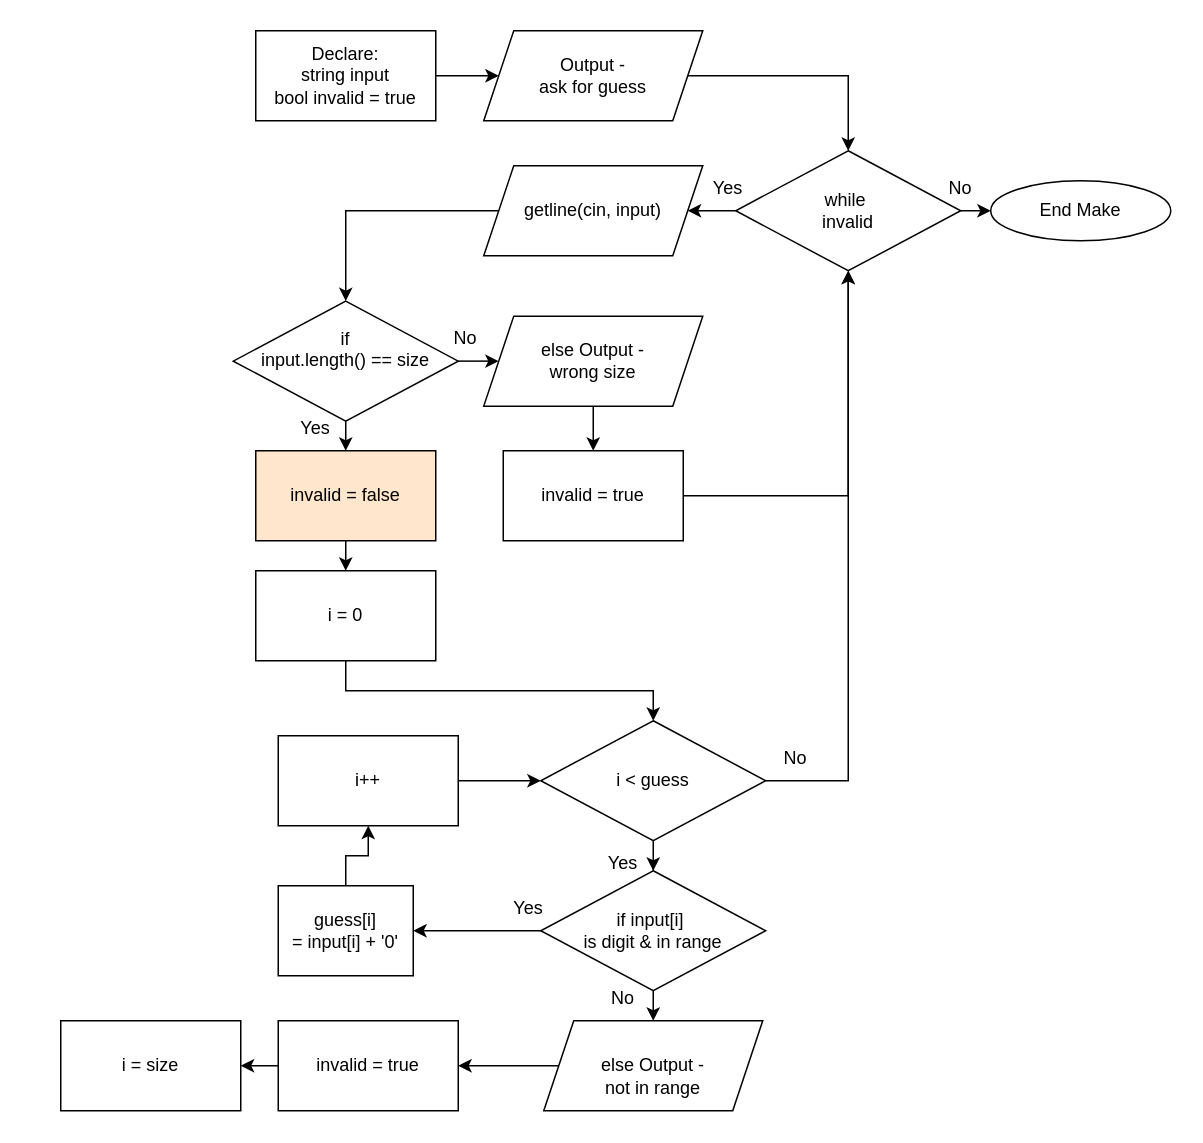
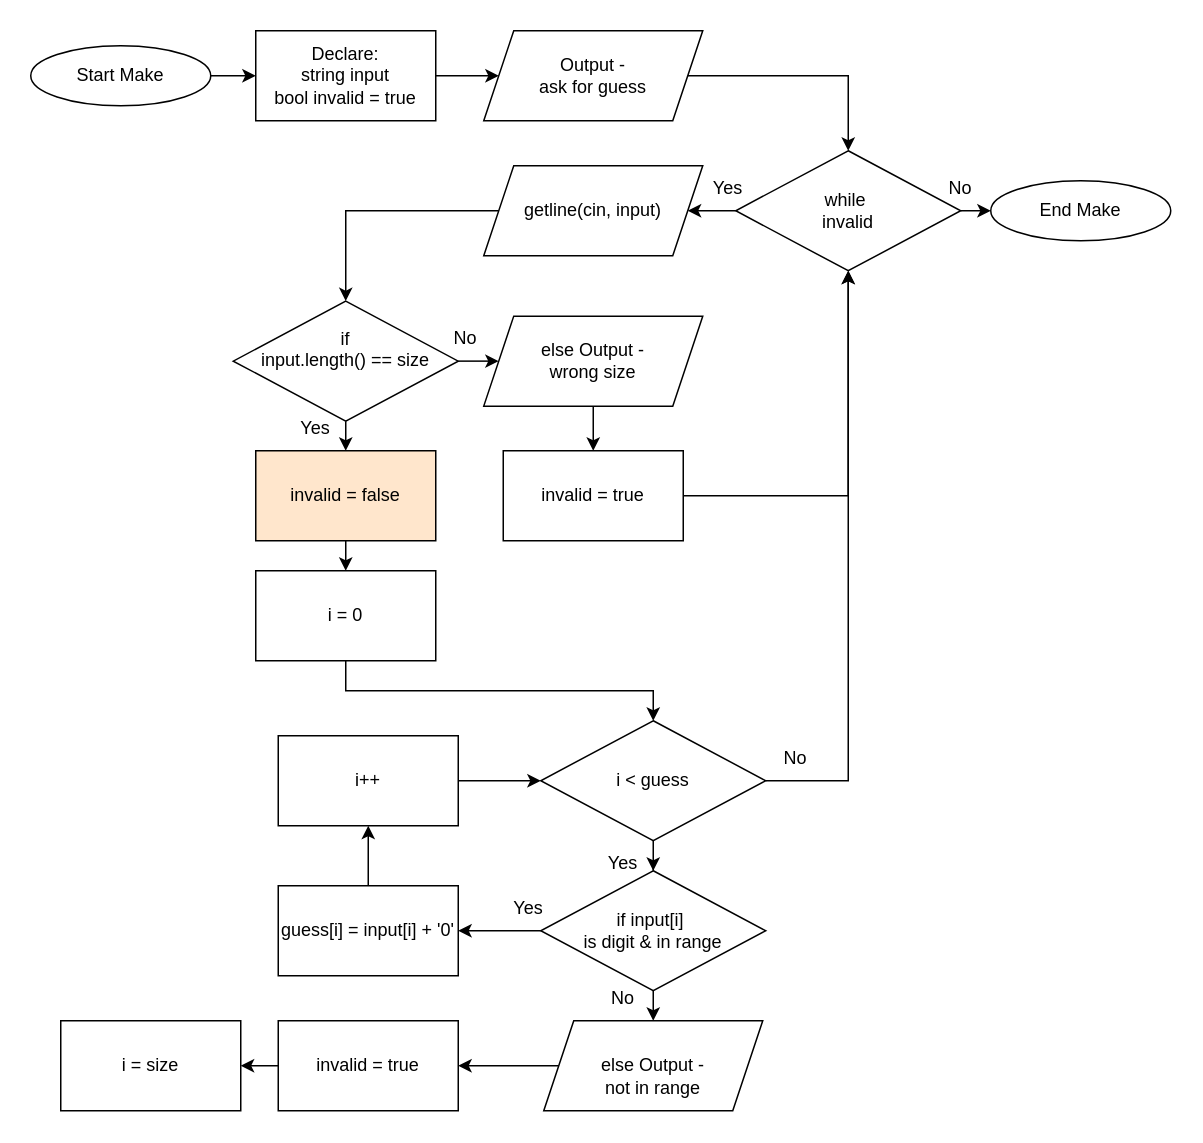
+ <mxCell id="4" value="Start Make" style="ellipse;whiteSpace=wrap;html=1;" vertex="1" parent="2"><mxGeometry y="10" width="120" height="40" as="geometry" /></mxCell>
+ <mxCell id="3" style="edgeStyle=orthogonalEdgeStyle;rounded=0;orthogonalLoop=1;jettySize=auto;html=1;exitX=1;exitY=0.5;exitDx=0;exitDy=0;entryX=0;entryY=0.5;entryDx=0;entryDy=0;" edge="1" parent="2" source="4" target="9"><mxGeometry relative="1" as="geometry" /></mxCell>
- <mxCell id="31" value="guess[i] =&amp;nbsp;&lt;span style=&quot;background-color: initial;&quot;&gt;input[i] + '0'&lt;/span&gt;" style="rounded=0;whiteSpace=wrap;html=1;" vertex="1" parent="2"><mxGeometry x="165" y="570" width="90" height="60" as="geometry" /></mxCell>
+ <mxCell id="31" value="guess[i] =&amp;nbsp;&lt;span style=&quot;background-color: initial;&quot;&gt;input[i] + '0'&lt;/span&gt;" style="rounded=0;whiteSpace=wrap;html=1;" vertex="1" parent="2"><mxGeometry x="165" y="570" width="120" height="60" as="geometry" /></mxCell>
